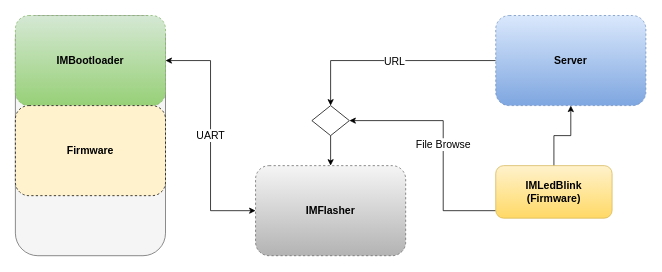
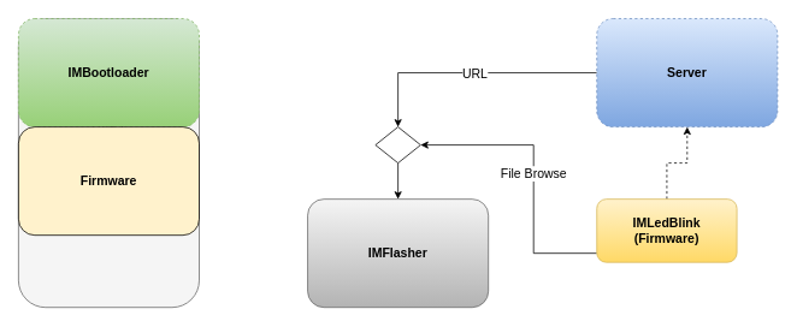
- <mxCell id="3" value="UART" style="edgeStyle=orthogonalEdgeStyle;rounded=0;orthogonalLoop=1;jettySize=auto;html=1;entryX=0;entryY=0.5;entryDx=0;entryDy=0;fontSize=14;startArrow=classic;startFill=1;" parent="1" source="4" target="5" edge="1"><mxGeometry relative="1" as="geometry" /></mxCell>
+ <mxCell id="3" value="UART" style="edgeStyle=orthogonalEdgeStyle;rounded=0;orthogonalLoop=1;jettySize=auto;html=1;fontSize=14;startArrow=classic;startFill=1;" parent="1" source="4" target="14" edge="1"><mxGeometry relative="1" as="geometry" /></mxCell>
- <mxCell id="7" style="edgeStyle=orthogonalEdgeStyle;rounded=0;orthogonalLoop=1;jettySize=auto;html=1;entryX=0.5;entryY=1;entryDx=0;entryDy=0;fontSize=14;startArrow=none;startFill=0;" parent="1" source="8" target="11" edge="1"><mxGeometry relative="1" as="geometry" /></mxCell>
+ <mxCell id="7" style="edgeStyle=orthogonalEdgeStyle;rounded=0;orthogonalLoop=1;jettySize=auto;html=1;entryX=0.5;entryY=1;entryDx=0;entryDy=0;fontSize=14;startArrow=none;startFill=0;dashed=1;" parent="1" source="8" target="11" edge="1"><mxGeometry relative="1" as="geometry" /></mxCell>
- <mxCell id="14" value="Firmware" style="rounded=1;whiteSpace=wrap;html=1;fillColor=#fff2cc;strokeColor=#000000;fontSize=14;fontStyle=1;dashed=1;" parent="1" vertex="1"><mxGeometry x="20" y="140" width="200" height="120" as="geometry" /></mxCell>
+ <mxCell id="14" value="Firmware" style="rounded=1;whiteSpace=wrap;html=1;fillColor=#fff2cc;strokeColor=#000000;fontSize=14;fontStyle=1;dashed=0;" parent="1" vertex="1"><mxGeometry x="20" y="140" width="200" height="120" as="geometry" /></mxCell>
- <mxCell id="5" value="IMFlasher" style="rounded=1;whiteSpace=wrap;html=1;fillColor=#f5f5f5;gradientColor=#b3b3b3;strokeColor=#666666;fontSize=14;fontStyle=1;dashed=1;" parent="1" vertex="1"><mxGeometry x="340" y="220" width="200" height="120" as="geometry" /></mxCell>
+ <mxCell id="5" value="IMFlasher" style="rounded=1;whiteSpace=wrap;html=1;fillColor=#f5f5f5;gradientColor=#b3b3b3;strokeColor=#666666;fontSize=14;fontStyle=1" parent="1" vertex="1"><mxGeometry x="340" y="220" width="200" height="120" as="geometry" /></mxCell>
